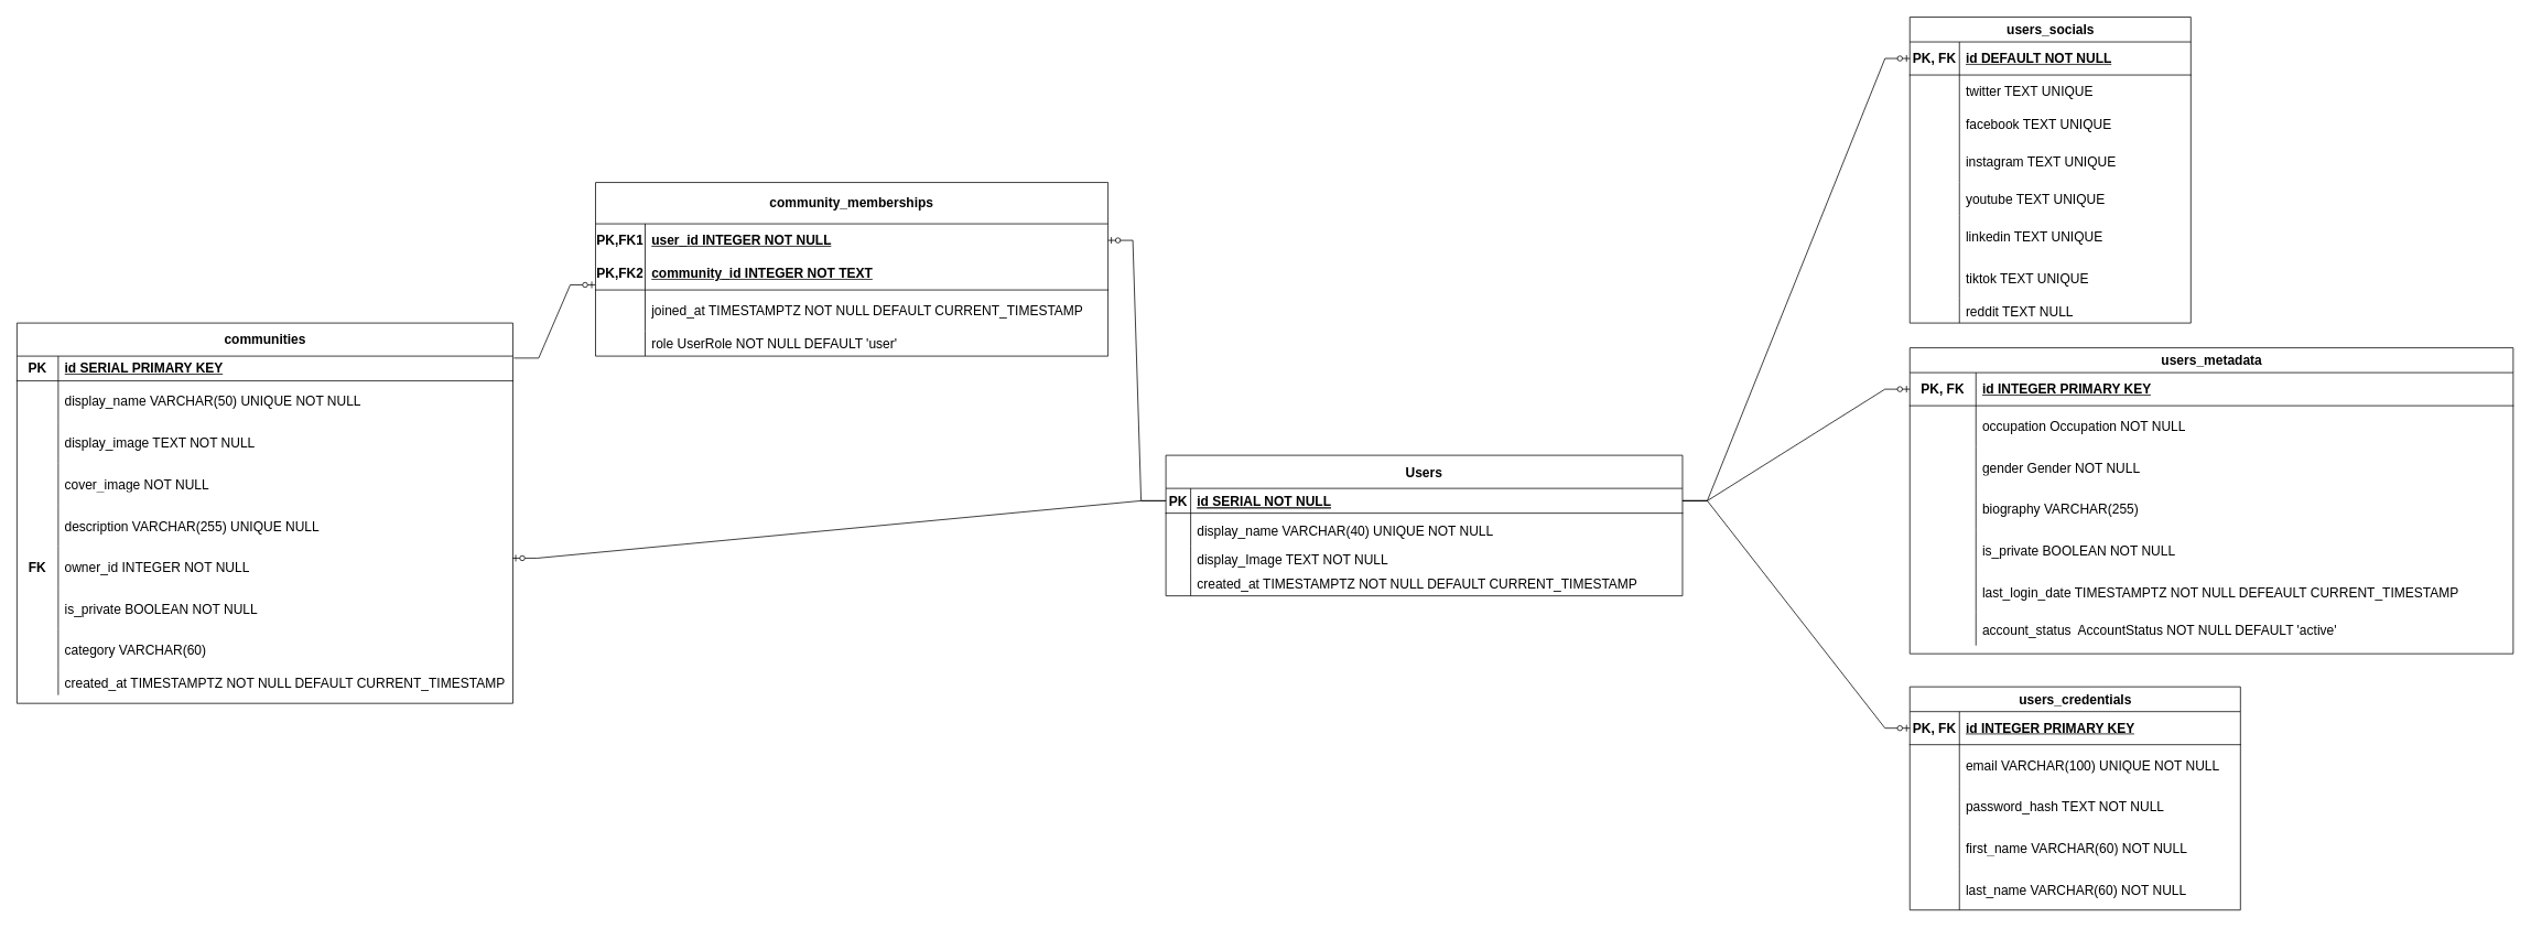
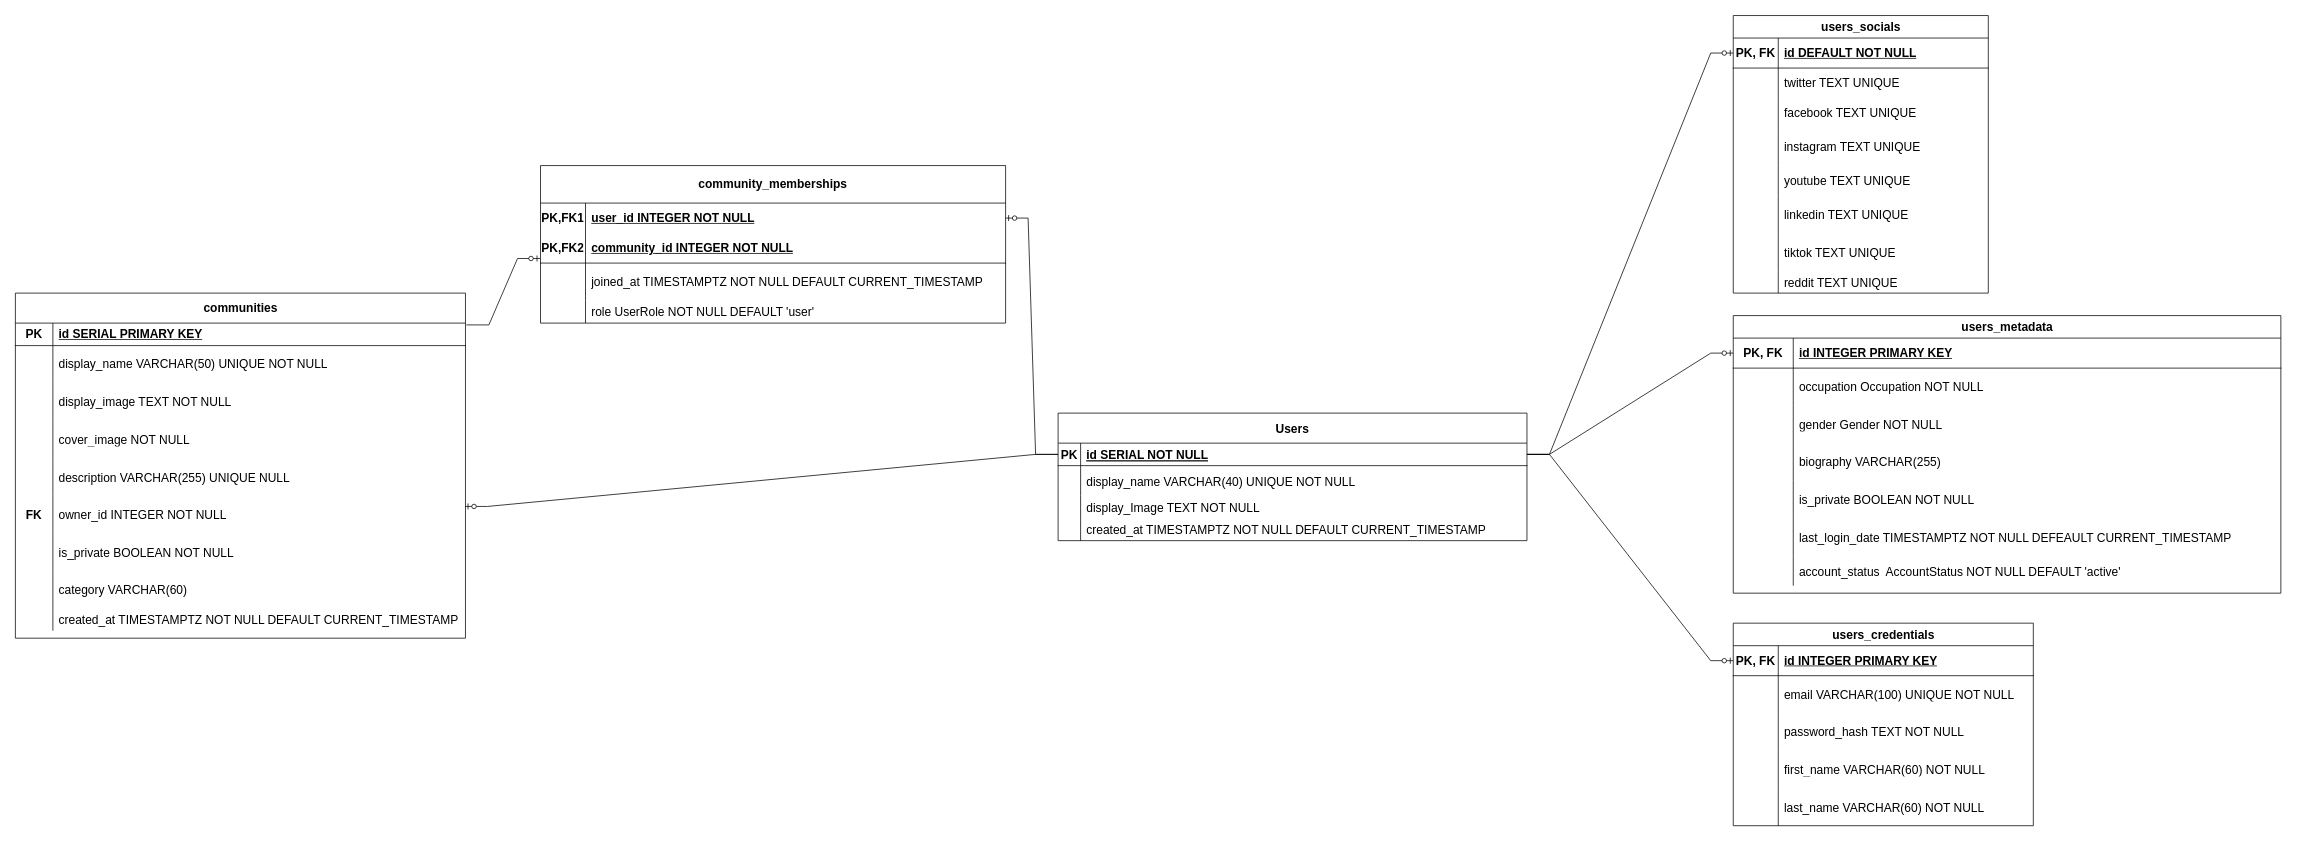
- <mxCell id="116" value="community_id INTEGER NOT TEXT" style="shape=partialRectangle;connectable=0;fillColor=none;top=0;left=0;bottom=0;right=0;align=left;spacingLeft=6;fontStyle=5;overflow=hidden;html=1;whiteSpace=wrap;fontSize=16;" vertex="1" parent="114"><mxGeometry x="60" width="560" height="40" as="geometry"><mxRectangle width="560" height="40" as="alternateBounds" /></mxGeometry></mxCell>
+ <mxCell id="116" value="community_id INTEGER NOT NULL" style="shape=partialRectangle;connectable=0;fillColor=none;top=0;left=0;bottom=0;right=0;align=left;spacingLeft=6;fontStyle=5;overflow=hidden;html=1;whiteSpace=wrap;fontSize=16;" vertex="1" parent="114"><mxGeometry x="60" width="560" height="40" as="geometry"><mxRectangle width="560" height="40" as="alternateBounds" /></mxGeometry></mxCell>
- <mxCell id="62" value="reddit TEXT NULL" style="shape=partialRectangle;connectable=0;fillColor=none;top=0;left=0;bottom=0;right=0;align=left;spacingLeft=6;overflow=hidden;fontSize=16;" vertex="1" parent="60"><mxGeometry x="60" width="280" height="30" as="geometry"><mxRectangle width="280" height="30" as="alternateBounds" /></mxGeometry></mxCell>
+ <mxCell id="62" value="reddit TEXT UNIQUE" style="shape=partialRectangle;connectable=0;fillColor=none;top=0;left=0;bottom=0;right=0;align=left;spacingLeft=6;overflow=hidden;fontSize=16;" vertex="1" parent="60"><mxGeometry x="60" width="280" height="30" as="geometry"><mxRectangle width="280" height="30" as="alternateBounds" /></mxGeometry></mxCell>
